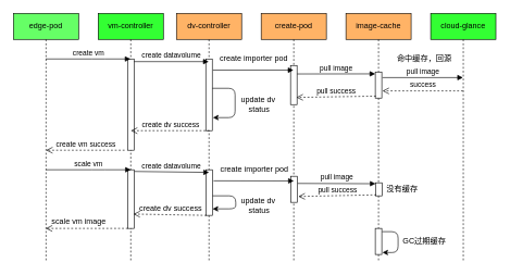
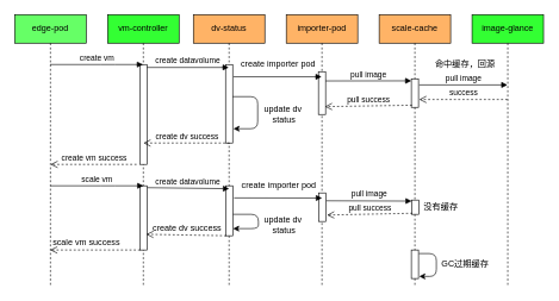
- <mxCell id="5" value="dv-controller" style="shape=umlLifeline;perimeter=lifelinePerimeter;whiteSpace=wrap;html=1;container=1;collapsible=0;recursiveResize=0;outlineConnect=0;fillColor=#FFB366;" vertex="1" parent="1"><mxGeometry x="270" y="20" width="100" height="380" as="geometry" /></mxCell>
+ <mxCell id="5" value="dv-status" style="shape=umlLifeline;perimeter=lifelinePerimeter;whiteSpace=wrap;html=1;container=1;collapsible=0;recursiveResize=0;outlineConnect=0;fillColor=#FFB366;" vertex="1" parent="1"><mxGeometry x="270" y="20" width="100" height="380" as="geometry" /></mxCell>
- <mxCell id="8" value="create-pod" style="shape=umlLifeline;perimeter=lifelinePerimeter;whiteSpace=wrap;html=1;container=1;collapsible=0;recursiveResize=0;outlineConnect=0;fillColor=#FFB366;" vertex="1" parent="1"><mxGeometry x="400" y="20" width="100" height="380" as="geometry" /></mxCell>
+ <mxCell id="8" value="importer-pod" style="shape=umlLifeline;perimeter=lifelinePerimeter;whiteSpace=wrap;html=1;container=1;collapsible=0;recursiveResize=0;outlineConnect=0;fillColor=#FFB366;" vertex="1" parent="1"><mxGeometry x="400" y="20" width="100" height="380" as="geometry" /></mxCell>
- <mxCell id="10" value="image-cache" style="shape=umlLifeline;perimeter=lifelinePerimeter;whiteSpace=wrap;html=1;container=1;collapsible=0;recursiveResize=0;outlineConnect=0;fillColor=#FFB366;" vertex="1" parent="1"><mxGeometry x="530" y="20" width="100" height="380" as="geometry" /></mxCell>
+ <mxCell id="10" value="scale-cache" style="shape=umlLifeline;perimeter=lifelinePerimeter;whiteSpace=wrap;html=1;container=1;collapsible=0;recursiveResize=0;outlineConnect=0;fillColor=#FFB366;" vertex="1" parent="1"><mxGeometry x="530" y="20" width="100" height="380" as="geometry" /></mxCell>
- <mxCell id="13" value="cloud-glance" style="shape=umlLifeline;perimeter=lifelinePerimeter;whiteSpace=wrap;html=1;container=1;collapsible=0;recursiveResize=0;outlineConnect=0;fillColor=#33FF33;" vertex="1" parent="1"><mxGeometry x="660" y="20" width="100" height="380" as="geometry" /></mxCell>
+ <mxCell id="13" value="image-glance" style="shape=umlLifeline;perimeter=lifelinePerimeter;whiteSpace=wrap;html=1;container=1;collapsible=0;recursiveResize=0;outlineConnect=0;fillColor=#33FF33;" vertex="1" parent="1"><mxGeometry x="660" y="20" width="100" height="380" as="geometry" /></mxCell>
- <mxCell id="42" value="scale vm image" style="text;html=1;align=center;verticalAlign=middle;resizable=0;points=[];autosize=1;" vertex="1" parent="1"><mxGeometry x="65" y="330" width="110" height="20" as="geometry" /></mxCell>
+ <mxCell id="42" value="scale vm success" style="text;html=1;align=center;verticalAlign=middle;resizable=0;points=[];autosize=1;" vertex="1" parent="1"><mxGeometry x="65" y="330" width="110" height="20" as="geometry" /></mxCell>
